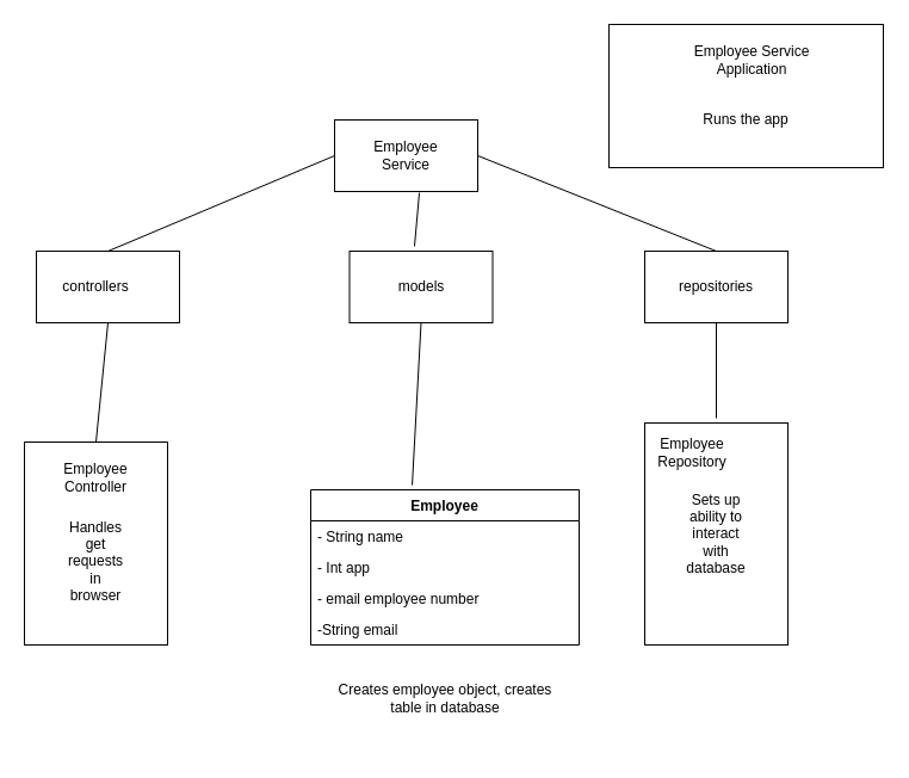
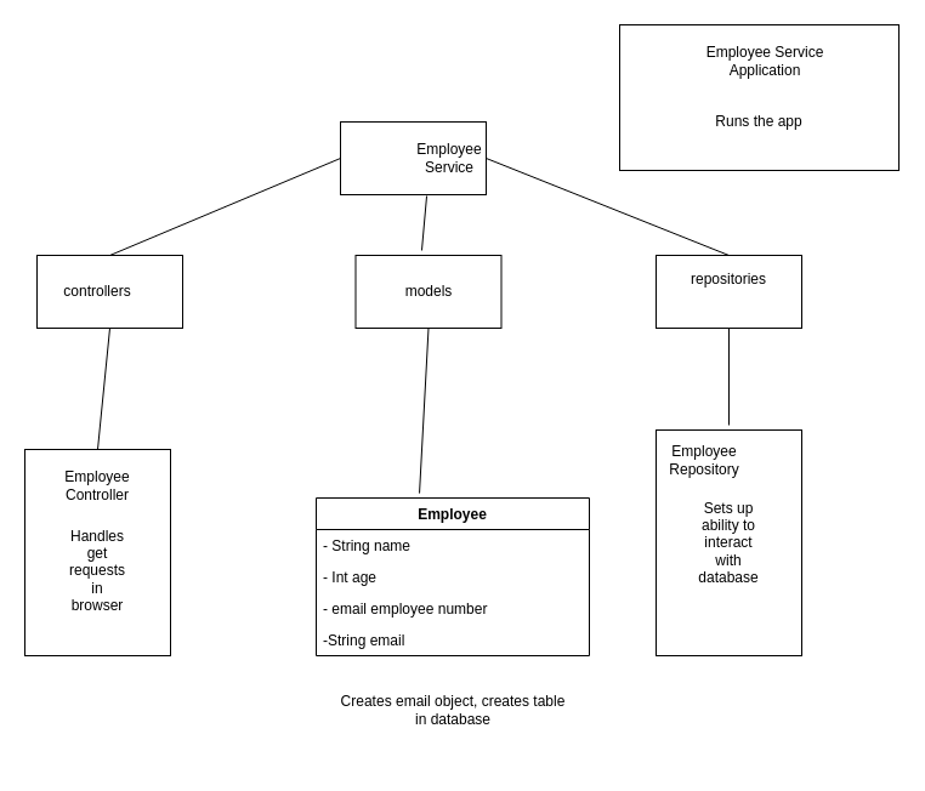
- <mxCell id="8" value="Employee Service" style="text;html=1;strokeColor=none;fillColor=none;align=center;verticalAlign=middle;whiteSpace=wrap;rounded=0;" vertex="1" parent="1"><mxGeometry x="320" y="120" width="40" height="20" as="geometry" /></mxCell>
+ <mxCell id="8" value="Employee Service" style="text;html=1;strokeColor=none;fillColor=none;align=center;verticalAlign=middle;whiteSpace=wrap;rounded=0;" vertex="1" parent="1"><mxGeometry x="350" y="120" width="40" height="20" as="geometry" /></mxCell>
- <mxCell id="14" value="repositories" style="text;html=1;strokeColor=none;fillColor=none;align=center;verticalAlign=middle;whiteSpace=wrap;rounded=0;" vertex="1" parent="1"><mxGeometry x="580" y="230" width="40" height="20" as="geometry" /></mxCell>
+ <mxCell id="14" value="repositories" style="text;html=1;strokeColor=none;fillColor=none;align=center;verticalAlign=middle;whiteSpace=wrap;rounded=0;" vertex="1" parent="1"><mxGeometry x="580" y="220" width="40" height="20" as="geometry" /></mxCell>
- <mxCell id="4" value="- Int app" style="text;strokeColor=none;fillColor=none;align=left;verticalAlign=top;spacingLeft=4;spacingRight=4;overflow=hidden;rotatable=0;points=[[0,0.5],[1,0.5]];portConstraint=eastwest;" vertex="1" parent="2"><mxGeometry y="52" width="225" height="26" as="geometry" /></mxCell>
+ <mxCell id="4" value="- Int age" style="text;strokeColor=none;fillColor=none;align=left;verticalAlign=top;spacingLeft=4;spacingRight=4;overflow=hidden;rotatable=0;points=[[0,0.5],[1,0.5]];portConstraint=eastwest;" vertex="1" parent="2"><mxGeometry y="52" width="225" height="26" as="geometry" /></mxCell>
- <mxCell id="27" value="Creates employee object, creates table in database&lt;br&gt;" style="text;html=1;strokeColor=none;fillColor=none;align=center;verticalAlign=middle;whiteSpace=wrap;rounded=0;" vertex="1" parent="1"><mxGeometry x="278.75" y="540" width="187.5" height="90" as="geometry" /></mxCell>
+ <mxCell id="27" value="Creates email object, creates table in database&lt;br&gt;" style="text;html=1;strokeColor=none;fillColor=none;align=center;verticalAlign=middle;whiteSpace=wrap;rounded=0;" vertex="1" parent="1"><mxGeometry x="278.75" y="540" width="187.5" height="90" as="geometry" /></mxCell>
